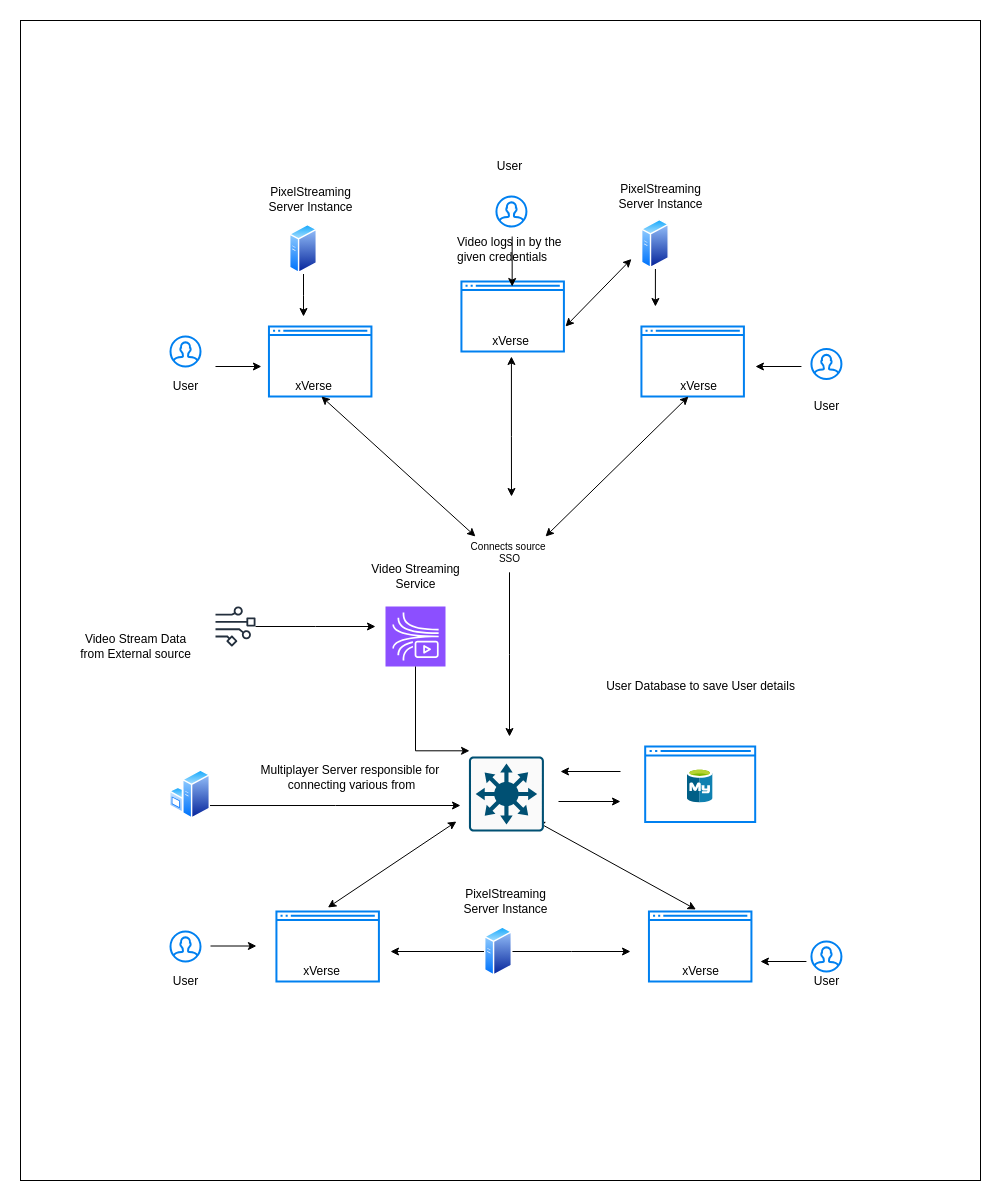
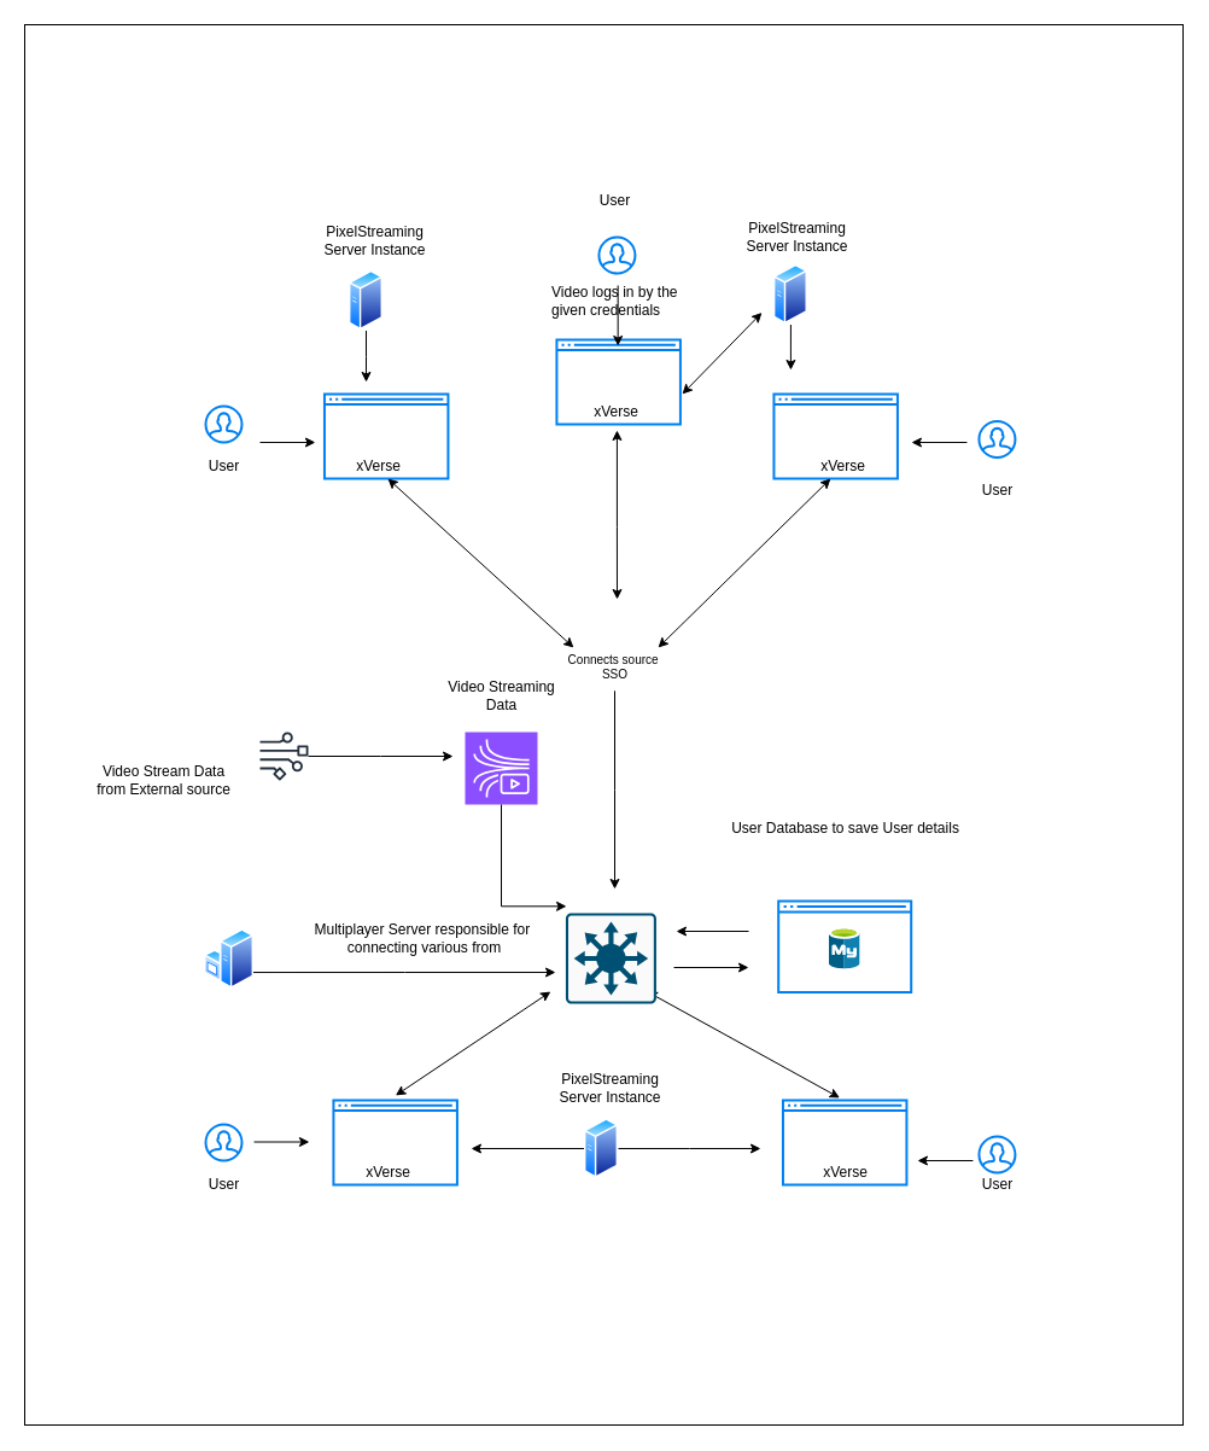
- <mxCell id="70" value="Video Streaming&lt;br&gt;Service" style="text;html=1;align=center;verticalAlign=middle;resizable=0;points=[];autosize=1;strokeColor=none;fillColor=none;" vertex="1" parent="1"><mxGeometry x="360" y="556" width="110" height="40" as="geometry" /></mxCell>
+ <mxCell id="70" value="Video Streaming&lt;br&gt;Data" style="text;html=1;align=center;verticalAlign=middle;resizable=0;points=[];autosize=1;strokeColor=none;fillColor=none;" vertex="1" parent="1"><mxGeometry x="360" y="556" width="110" height="40" as="geometry" /></mxCell>
